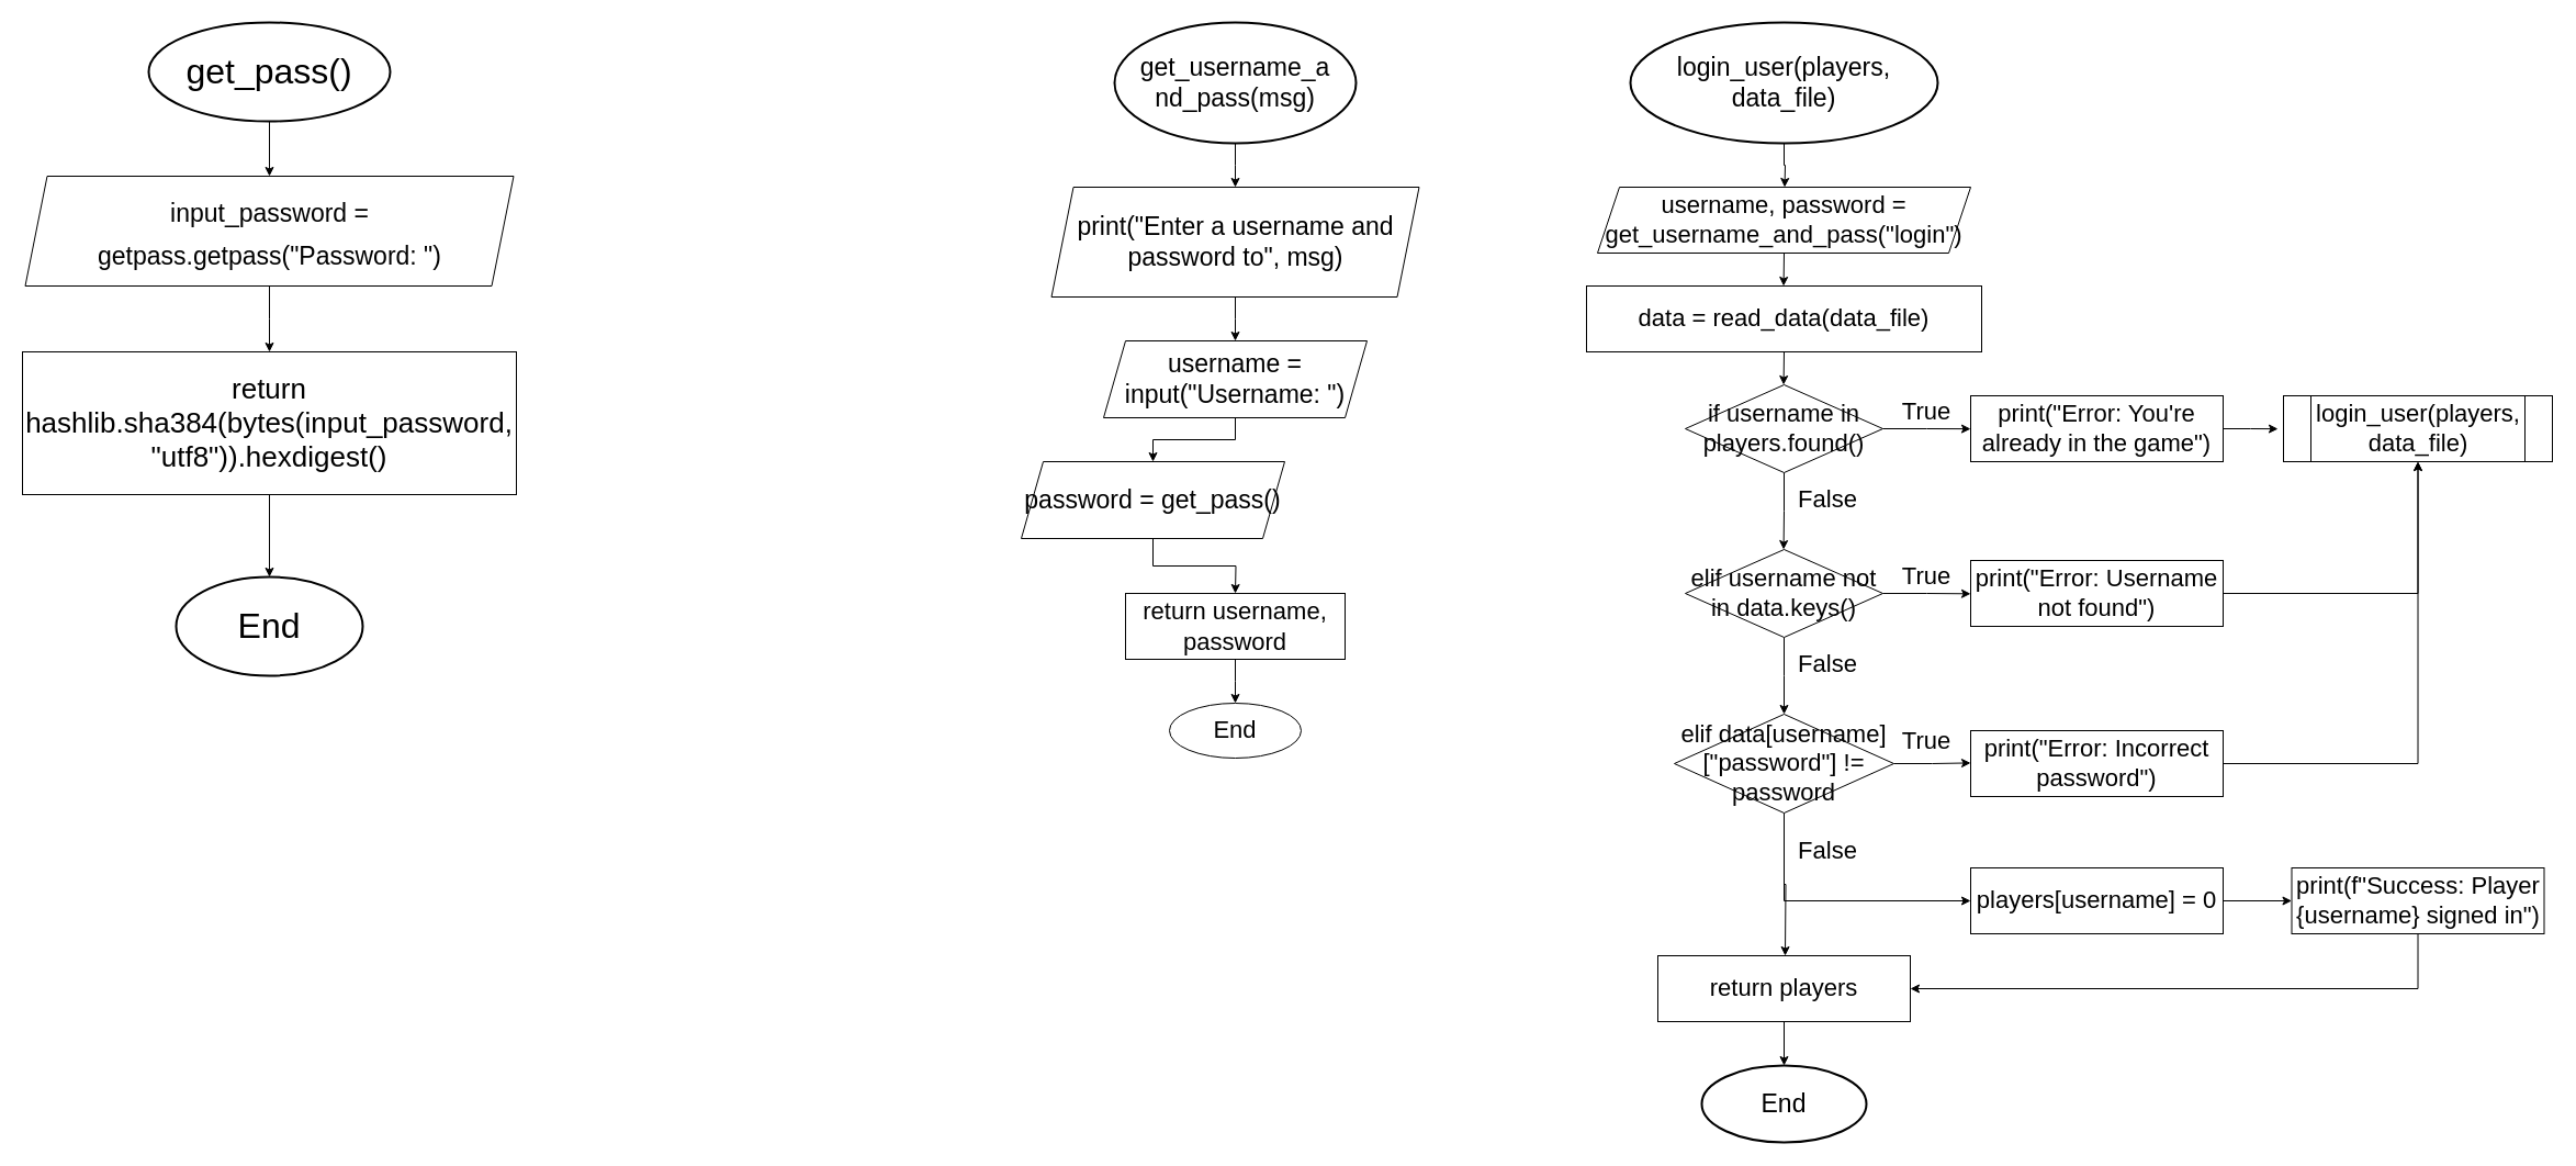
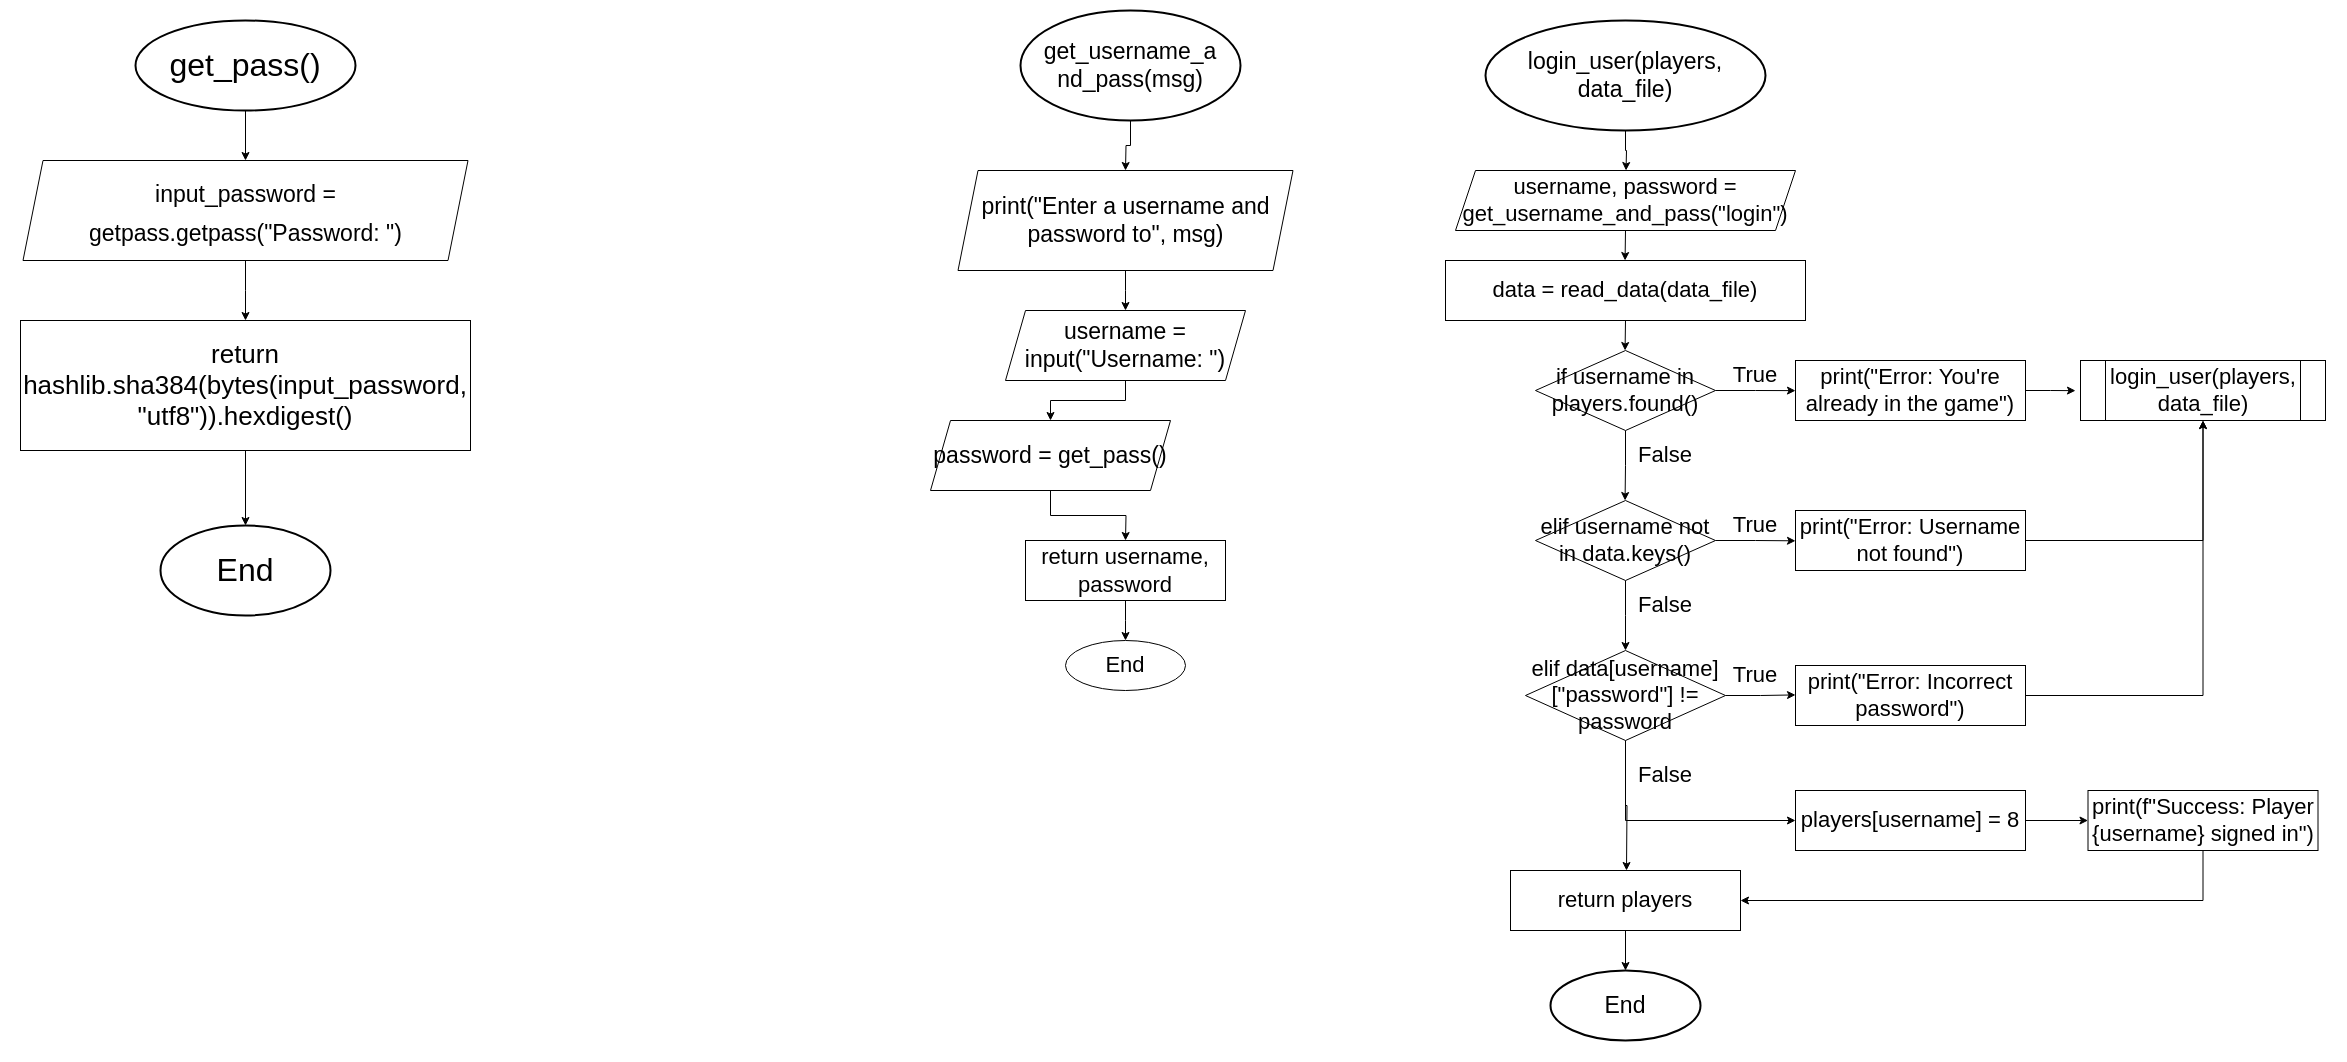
- <mxCell id="10" value="get_username_a nd_pass(msg)" style="strokeWidth=2;html=1;shape=mxgraph.flowchart.start_1;whiteSpace=wrap;fontSize=23;" vertex="1" parent="1"><mxGeometry x="1015" y="20" width="220" height="110" as="geometry" /></mxCell>
+ <mxCell id="10" value="get_username_a nd_pass(msg)" style="strokeWidth=2;html=1;shape=mxgraph.flowchart.start_1;whiteSpace=wrap;fontSize=23;" vertex="1" parent="1"><mxGeometry x="1020" y="10" width="220" height="110" as="geometry" /></mxCell>
- <mxCell id="49" value="players[username] = 0" style="rounded=0;whiteSpace=wrap;html=1;fontSize=22;" vertex="1" parent="1"><mxGeometry x="1795" y="790" width="230" height="60" as="geometry" /></mxCell>
+ <mxCell id="49" value="players[username] = 8" style="rounded=0;whiteSpace=wrap;html=1;fontSize=22;" vertex="1" parent="1"><mxGeometry x="1795" y="790" width="230" height="60" as="geometry" /></mxCell>
